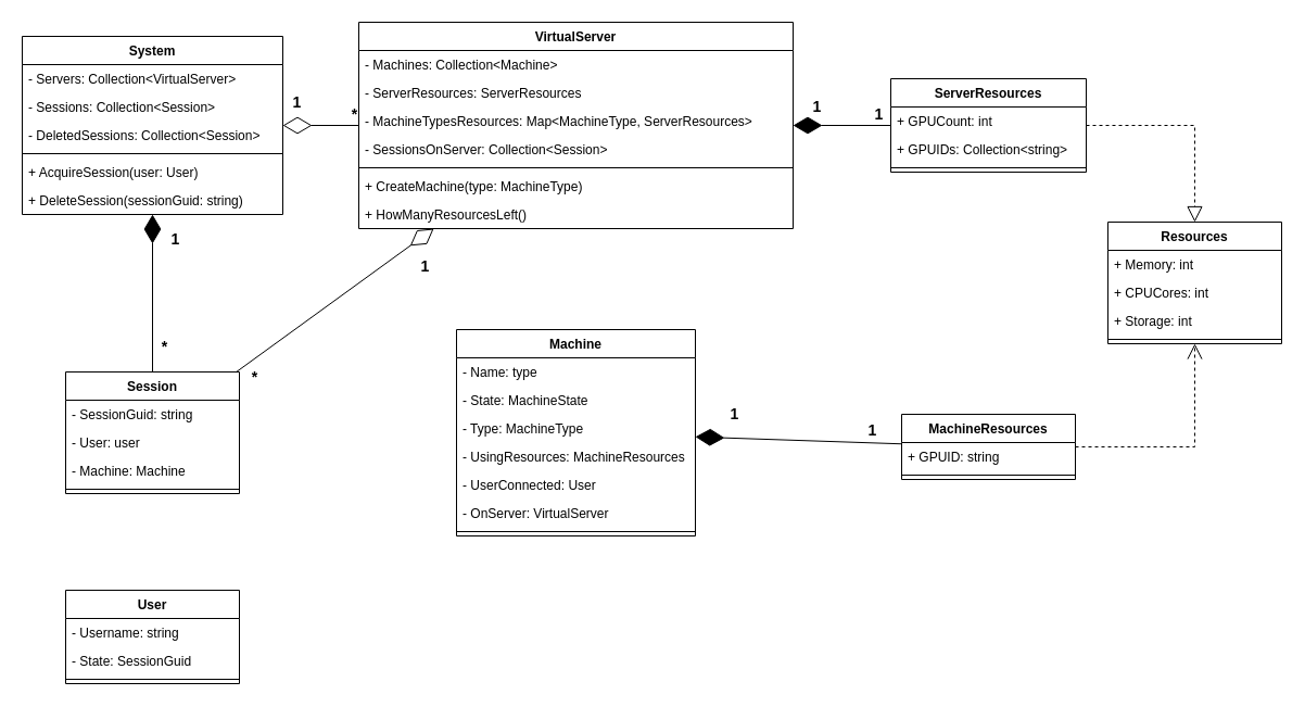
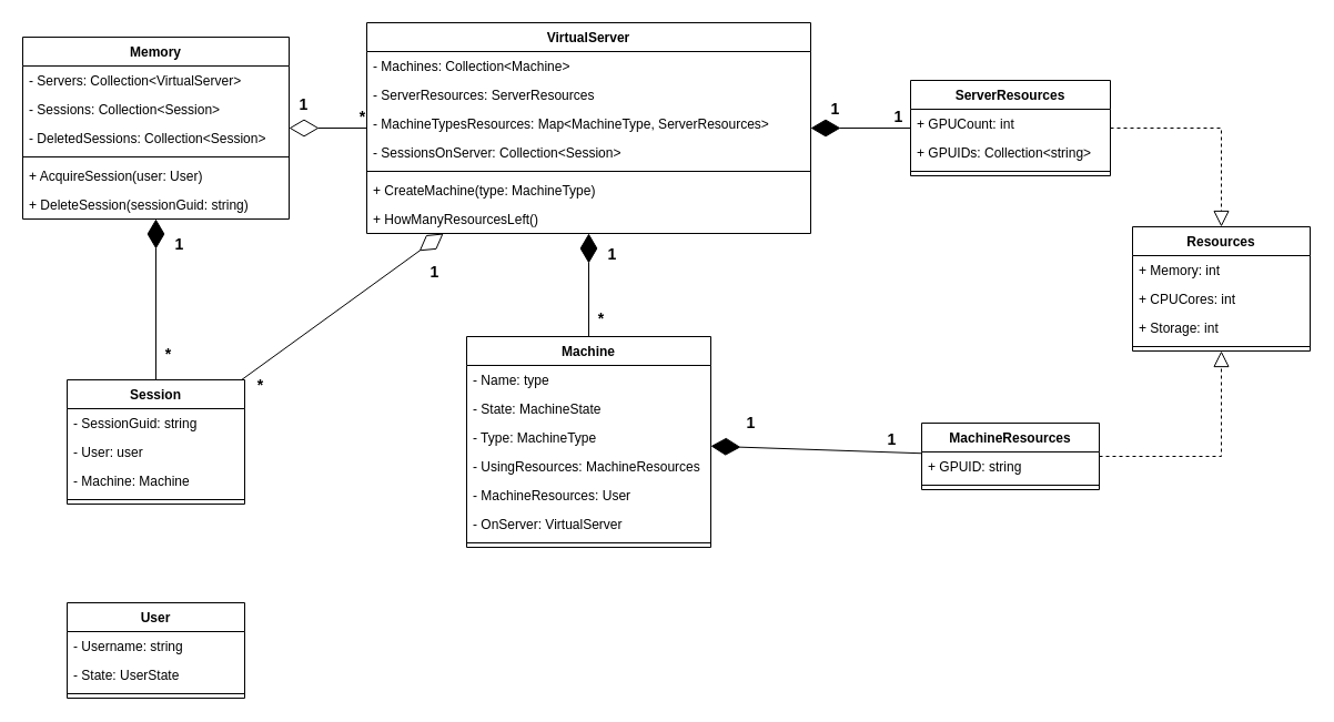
- <mxCell id="2" value="System" style="swimlane;fontStyle=1;align=center;verticalAlign=top;childLayout=stackLayout;horizontal=1;startSize=26;horizontalStack=0;resizeParent=1;resizeParentMax=0;resizeLast=0;collapsible=1;marginBottom=0;" vertex="1" parent="1"><mxGeometry x="20" y="33" width="240" height="164" as="geometry" /></mxCell>
+ <mxCell id="2" value="Memory" style="swimlane;fontStyle=1;align=center;verticalAlign=top;childLayout=stackLayout;horizontal=1;startSize=26;horizontalStack=0;resizeParent=1;resizeParentMax=0;resizeLast=0;collapsible=1;marginBottom=0;" vertex="1" parent="1"><mxGeometry x="20" y="33" width="240" height="164" as="geometry" /></mxCell>
+ <mxCell id="33" value="" style="endArrow=diamondThin;endFill=1;endSize=24;html=1;rounded=0;fontSize=14;" edge="1" parent="1" source="17" target="9"><mxGeometry width="160" relative="1" as="geometry"><mxPoint x="290" y="363" as="sourcePoint" /><mxPoint x="450" y="363" as="targetPoint" /></mxGeometry></mxCell>
+ <mxCell id="34" value="&lt;b&gt;1&lt;/b&gt;" style="edgeLabel;html=1;align=center;verticalAlign=middle;resizable=0;points=[];fontSize=14;" vertex="1" connectable="0" parent="33"><mxGeometry x="0.568" y="-2" relative="1" as="geometry"><mxPoint x="18" y="-2" as="offset" /></mxGeometry></mxCell>
+ <mxCell id="35" value="&lt;b&gt;*&lt;/b&gt;" style="edgeLabel;html=1;align=center;verticalAlign=middle;resizable=0;points=[];fontSize=14;" vertex="1" connectable="0" parent="33"><mxGeometry x="-0.637" y="2" relative="1" as="geometry"><mxPoint x="12" as="offset" /></mxGeometry></mxCell>
- <mxCell id="56" value="" style="endArrow=open;dashed=1;endFill=0;endSize=12;html=1;rounded=0;fontSize=12;edgeStyle=orthogonalEdgeStyle;" edge="1" parent="1" source="48" target="43"><mxGeometry width="160" relative="1" as="geometry"><mxPoint x="740" y="220.32" as="sourcePoint" /><mxPoint x="830" y="247.68" as="targetPoint" /></mxGeometry></mxCell>
+ <mxCell id="56" value="" style="endArrow=block;dashed=1;endFill=0;endSize=12;html=1;rounded=0;fontSize=12;edgeStyle=orthogonalEdgeStyle;" edge="1" parent="1" source="48" target="43"><mxGeometry width="160" relative="1" as="geometry"><mxPoint x="740" y="220.32" as="sourcePoint" /><mxPoint x="830" y="247.68" as="targetPoint" /></mxGeometry></mxCell>
- <mxCell id="22" value="- UserConnected: User" style="text;strokeColor=none;fillColor=none;align=left;verticalAlign=top;spacingLeft=4;spacingRight=4;overflow=hidden;rotatable=0;points=[[0,0.5],[1,0.5]];portConstraint=eastwest;" vertex="1" parent="17"><mxGeometry y="130" width="220" height="26" as="geometry" /></mxCell>
+ <mxCell id="22" value="- MachineResources: User" style="text;strokeColor=none;fillColor=none;align=left;verticalAlign=top;spacingLeft=4;spacingRight=4;overflow=hidden;rotatable=0;points=[[0,0.5],[1,0.5]];portConstraint=eastwest;" vertex="1" parent="17"><mxGeometry y="130" width="220" height="26" as="geometry" /></mxCell>
- <mxCell id="41" value="- State: SessionGuid" style="text;strokeColor=none;fillColor=none;align=left;verticalAlign=top;spacingLeft=4;spacingRight=4;overflow=hidden;rotatable=0;points=[[0,0.5],[1,0.5]];portConstraint=eastwest;fontSize=12;" vertex="1" parent="39"><mxGeometry y="52" width="160" height="26" as="geometry" /></mxCell>
+ <mxCell id="41" value="- State: UserState" style="text;strokeColor=none;fillColor=none;align=left;verticalAlign=top;spacingLeft=4;spacingRight=4;overflow=hidden;rotatable=0;points=[[0,0.5],[1,0.5]];portConstraint=eastwest;fontSize=12;" vertex="1" parent="39"><mxGeometry y="52" width="160" height="26" as="geometry" /></mxCell>
